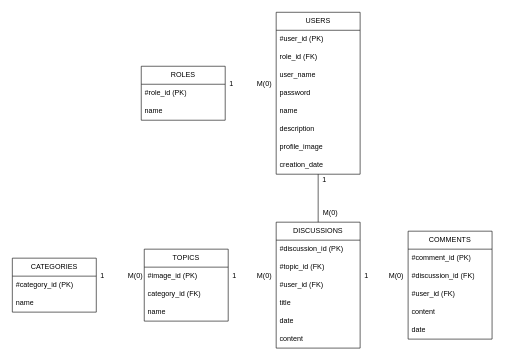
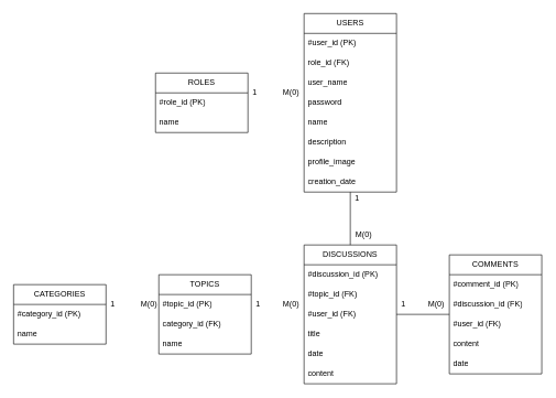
- <mxCell id="18" value="#image_id (PK)" style="text;strokeColor=none;fillColor=none;align=left;verticalAlign=middle;spacingLeft=4;spacingRight=4;overflow=hidden;points=[[0,0.5],[1,0.5]];portConstraint=eastwest;rotatable=0;whiteSpace=wrap;html=1;" vertex="1" parent="17"><mxGeometry y="30" width="140" height="30" as="geometry" /></mxCell>
+ <mxCell id="18" value="#topic_id (PK)" style="text;strokeColor=none;fillColor=none;align=left;verticalAlign=middle;spacingLeft=4;spacingRight=4;overflow=hidden;points=[[0,0.5],[1,0.5]];portConstraint=eastwest;rotatable=0;whiteSpace=wrap;html=1;" vertex="1" parent="17"><mxGeometry y="30" width="140" height="30" as="geometry" /></mxCell>
+ <mxCell id="35" value="" style="endArrow=none;html=1;rounded=0;" edge="1" parent="1" source="21" target="28"><mxGeometry relative="1" as="geometry"><mxPoint x="180" y="290" as="sourcePoint" /><mxPoint x="340" y="290" as="targetPoint" /></mxGeometry></mxCell>
